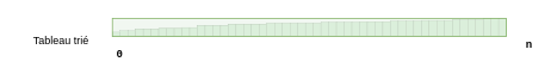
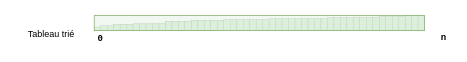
- <mxCell id="60" value="&lt;font face=&quot;Courier New&quot;&gt;0&lt;/font&gt;" style="text;html=1;align=center;verticalAlign=middle;resizable=0;points=[];autosize=1;strokeColor=none;fillColor=none;sketch=1;fontStyle=1" parent="1" vertex="1"><mxGeometry x="123" y="50" width="20" height="20" as="geometry" /></mxCell>
+ <mxCell id="60" value="&lt;font face=&quot;Courier New&quot;&gt;0&lt;/font&gt;" style="text;html=1;align=center;verticalAlign=middle;resizable=0;points=[];autosize=1;strokeColor=none;fillColor=none;sketch=1;fontStyle=1" parent="1" vertex="1"><mxGeometry x="123" y="40" width="20" height="20" as="geometry" /></mxCell>
